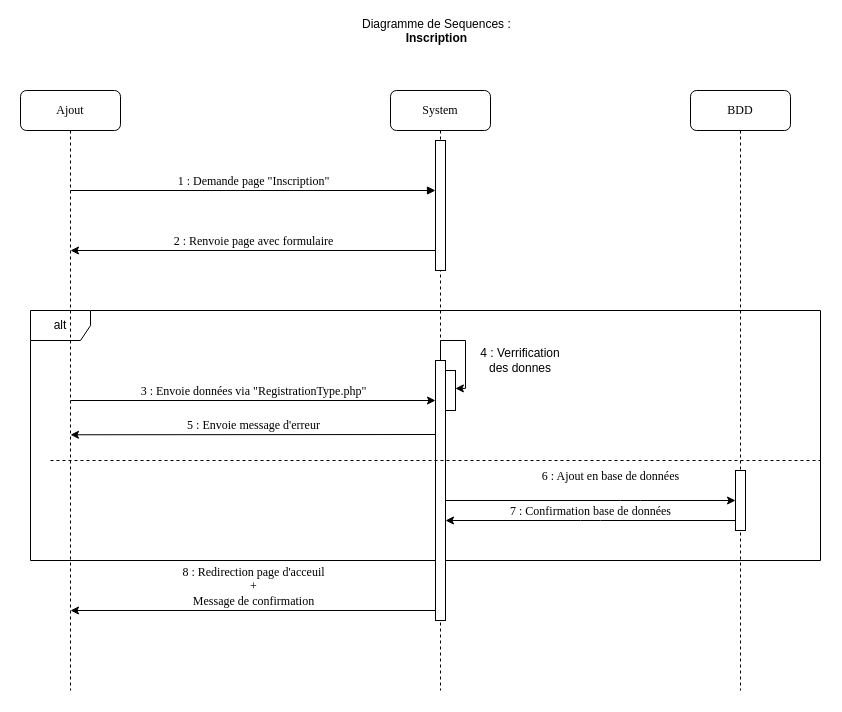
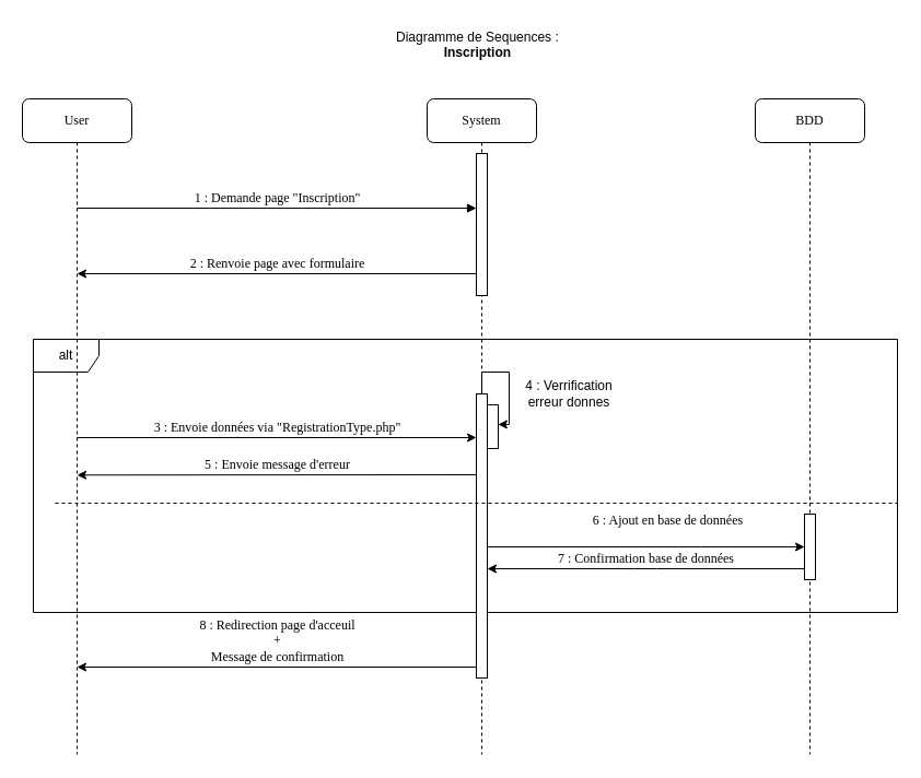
- <mxCell id="14" value="Diagramme de Sequences :&lt;br&gt;&lt;div style=&quot;text-align: center&quot;&gt;&lt;span&gt;&lt;b&gt;Inscription&lt;/b&gt;&lt;/span&gt;&lt;/div&gt;" style="text;html=1;" parent="1" vertex="1"><mxGeometry x="360" y="10" width="180" height="40" as="geometry" /></mxCell>
+ <mxCell id="14" value="Diagramme de Sequences :&lt;br&gt;&lt;div style=&quot;text-align: center&quot;&gt;&lt;span&gt;&lt;b&gt;Inscription&lt;/b&gt;&lt;/span&gt;&lt;/div&gt;" style="text;html=1;" parent="1" vertex="1"><mxGeometry x="360" y="20" width="180" height="40" as="geometry" /></mxCell>
- <mxCell id="8" value="Ajout" style="shape=umlLifeline;perimeter=lifelinePerimeter;whiteSpace=wrap;html=1;container=1;collapsible=0;recursiveResize=0;outlineConnect=0;rounded=1;shadow=0;comic=0;labelBackgroundColor=none;strokeWidth=1;fontFamily=Verdana;fontSize=12;align=center;" parent="1" vertex="1"><mxGeometry x="20" y="90" width="100" height="600" as="geometry" /></mxCell>
+ <mxCell id="8" value="User" style="shape=umlLifeline;perimeter=lifelinePerimeter;whiteSpace=wrap;html=1;container=1;collapsible=0;recursiveResize=0;outlineConnect=0;rounded=1;shadow=0;comic=0;labelBackgroundColor=none;strokeWidth=1;fontFamily=Verdana;fontSize=12;align=center;" parent="1" vertex="1"><mxGeometry x="20" y="90" width="100" height="600" as="geometry" /></mxCell>
- <mxCell id="18" value="4 : Verrification des donnes" style="text;html=1;strokeColor=none;fillColor=none;align=center;verticalAlign=middle;whiteSpace=wrap;rounded=0;" parent="1" vertex="1"><mxGeometry x="470" y="340" width="100" height="40" as="geometry" /></mxCell>
+ <mxCell id="18" value="4 : Verrification erreur donnes" style="text;html=1;strokeColor=none;fillColor=none;align=center;verticalAlign=middle;whiteSpace=wrap;rounded=0;" parent="1" vertex="1"><mxGeometry x="470" y="340" width="100" height="40" as="geometry" /></mxCell>
